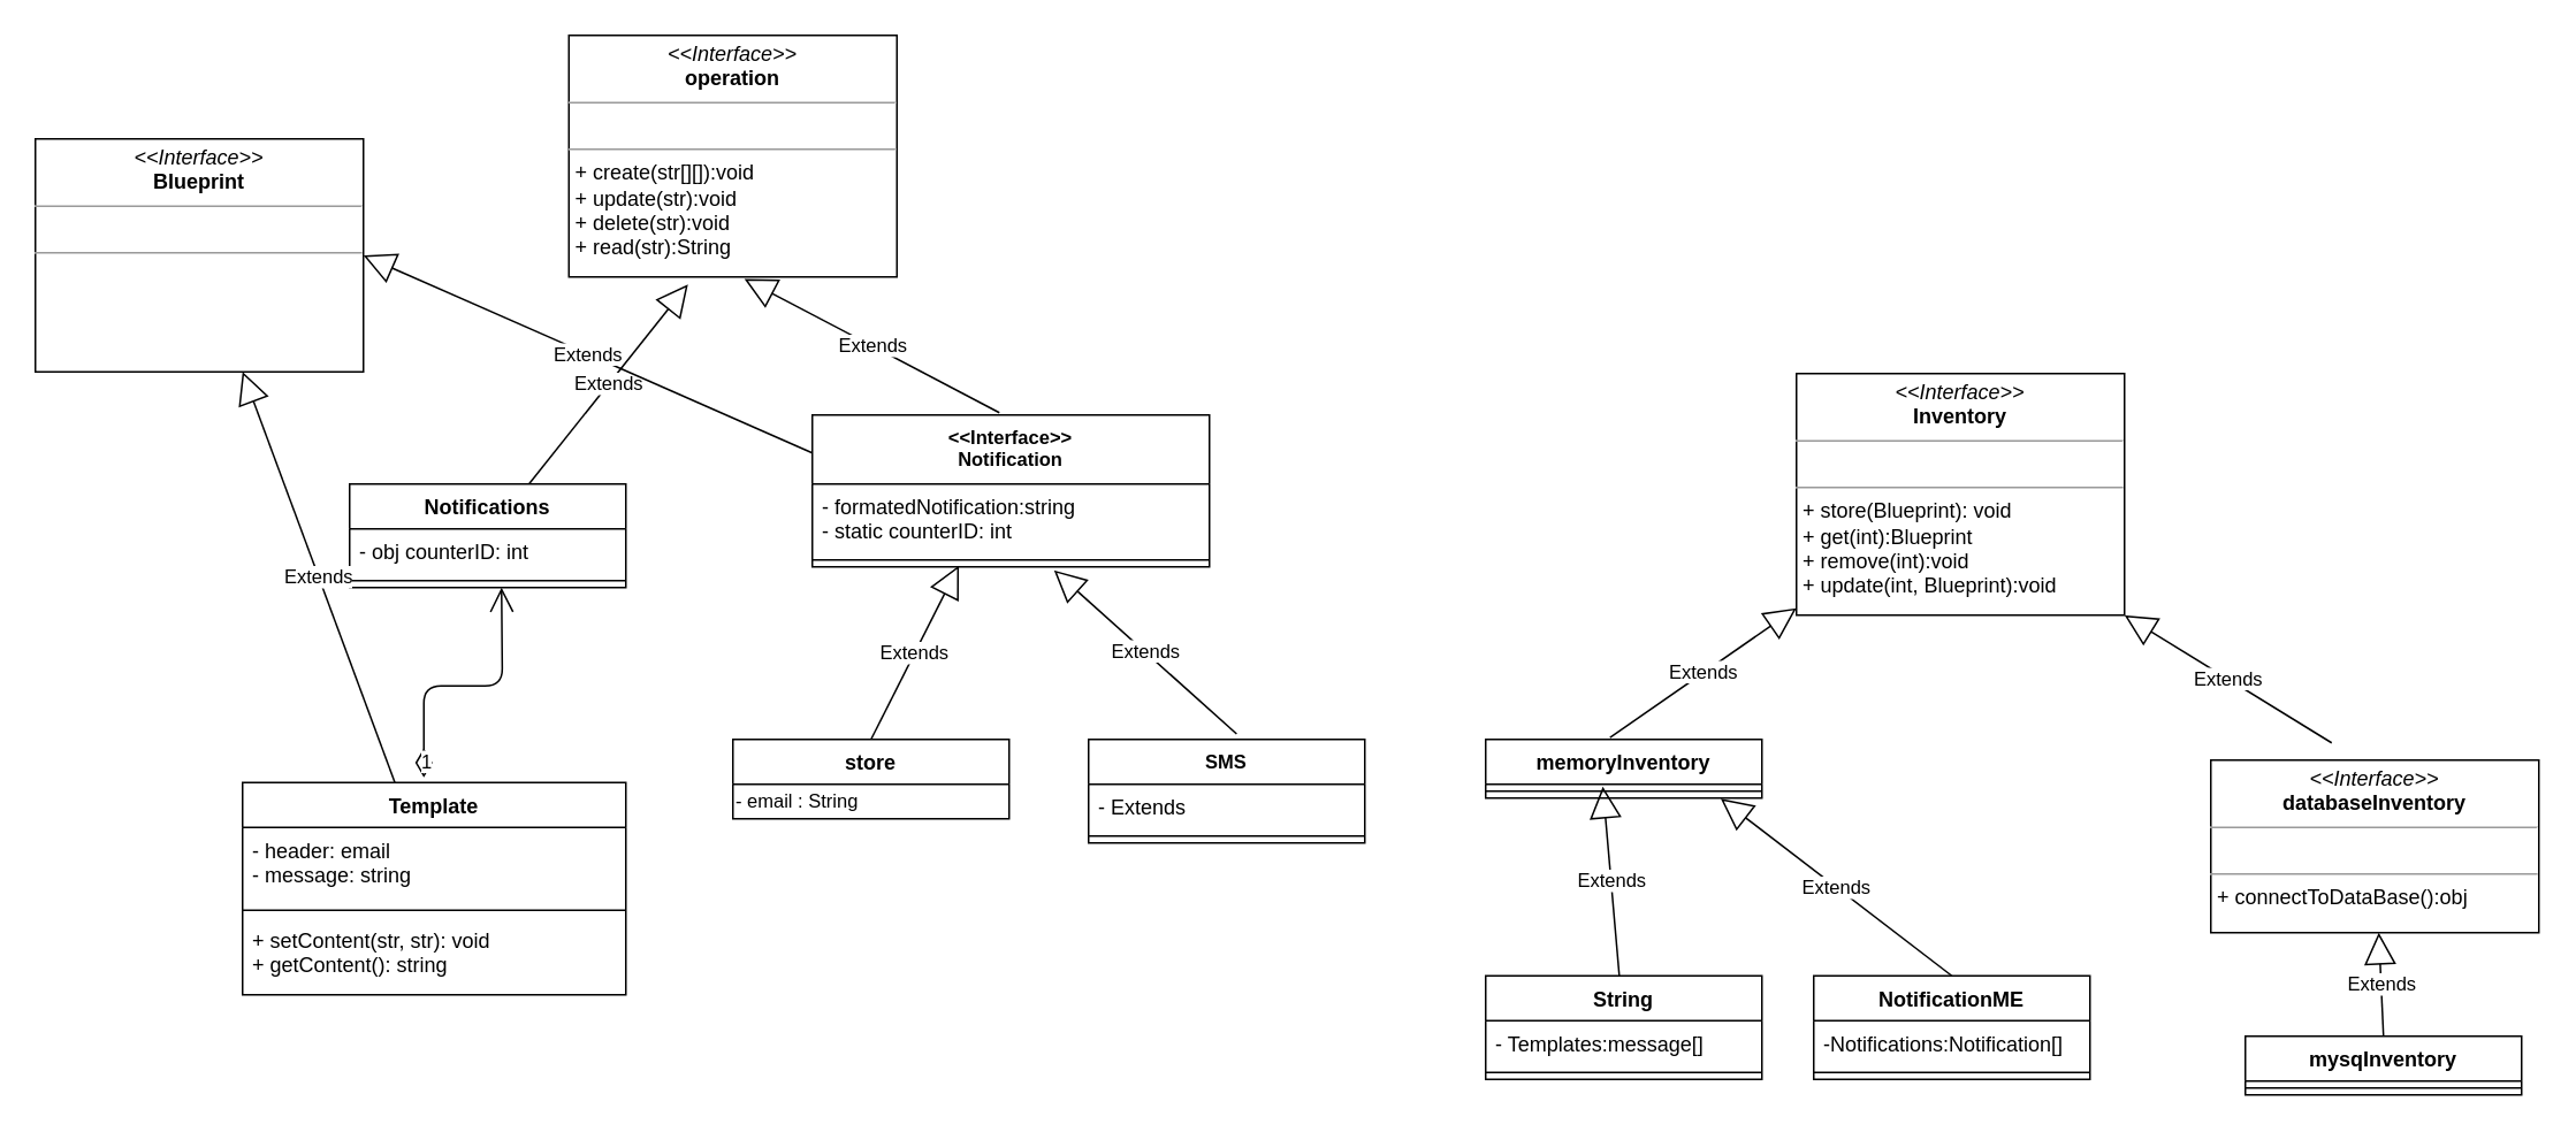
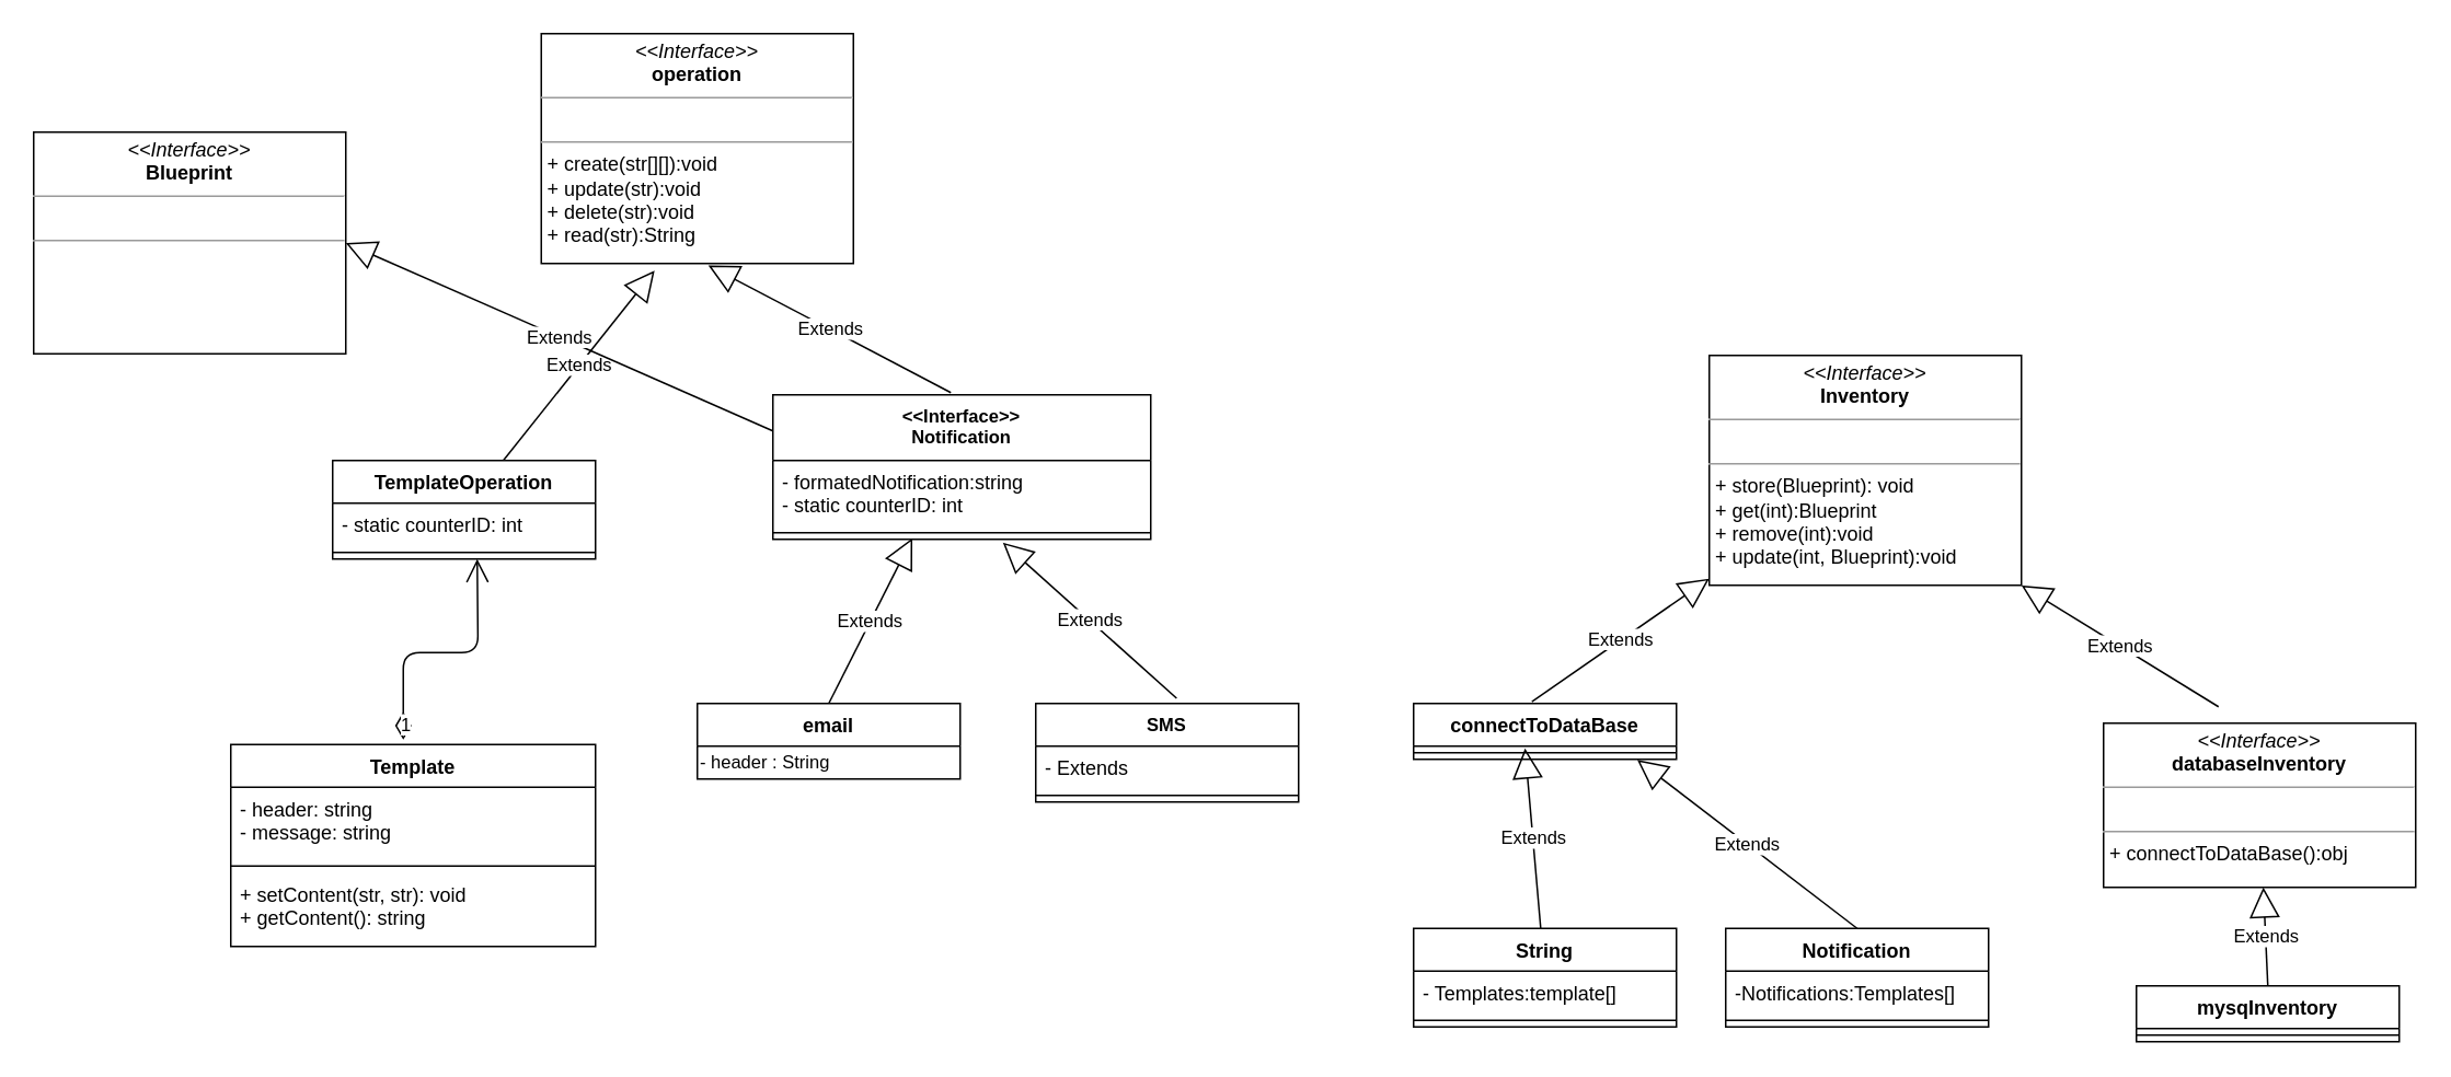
- <mxCell id="37" value="Notifications" style="swimlane;fontStyle=1;align=center;verticalAlign=top;childLayout=stackLayout;horizontal=1;startSize=26;horizontalStack=0;resizeParent=1;resizeParentMax=0;resizeLast=0;collapsible=1;marginBottom=0;" vertex="1" parent="1"><mxGeometry x="202" y="280" width="160" height="60" as="geometry" /></mxCell>
+ <mxCell id="37" value="TemplateOperation" style="swimlane;fontStyle=1;align=center;verticalAlign=top;childLayout=stackLayout;horizontal=1;startSize=26;horizontalStack=0;resizeParent=1;resizeParentMax=0;resizeLast=0;collapsible=1;marginBottom=0;" vertex="1" parent="1"><mxGeometry x="202" y="280" width="160" height="60" as="geometry" /></mxCell>
- <mxCell id="38" value="- obj counterID: int&#10;" style="text;strokeColor=none;fillColor=none;align=left;verticalAlign=top;spacingLeft=4;spacingRight=4;overflow=hidden;rotatable=0;points=[[0,0.5],[1,0.5]];portConstraint=eastwest;" vertex="1" parent="37"><mxGeometry y="26" width="160" height="26" as="geometry" /></mxCell>
+ <mxCell id="38" value="- static counterID: int&#10;" style="text;strokeColor=none;fillColor=none;align=left;verticalAlign=top;spacingLeft=4;spacingRight=4;overflow=hidden;rotatable=0;points=[[0,0.5],[1,0.5]];portConstraint=eastwest;" vertex="1" parent="37"><mxGeometry y="26" width="160" height="26" as="geometry" /></mxCell>
- <mxCell id="41" value="Extends" style="endArrow=block;endSize=16;endFill=0;html=1;" edge="1" parent="1" source="2" target="40"><mxGeometry width="160" relative="1" as="geometry"><mxPoint x="42" y="270" as="sourcePoint" /><mxPoint x="202" y="270" as="targetPoint" /></mxGeometry></mxCell>
- <mxCell id="9" value="store" style="swimlane;fontStyle=1;align=center;verticalAlign=top;childLayout=stackLayout;horizontal=1;startSize=26;horizontalStack=0;resizeParent=1;resizeParentMax=0;resizeLast=0;collapsible=1;marginBottom=0;" parent="1" vertex="1"><mxGeometry x="424" y="428" width="160" height="46" as="geometry" /></mxCell>
+ <mxCell id="9" value="email" style="swimlane;fontStyle=1;align=center;verticalAlign=top;childLayout=stackLayout;horizontal=1;startSize=26;horizontalStack=0;resizeParent=1;resizeParentMax=0;resizeLast=0;collapsible=1;marginBottom=0;" parent="1" vertex="1"><mxGeometry x="424" y="428" width="160" height="46" as="geometry" /></mxCell>
- <mxCell id="17" value="memoryInventory" style="swimlane;fontStyle=1;align=center;verticalAlign=top;childLayout=stackLayout;horizontal=1;startSize=26;horizontalStack=0;resizeParent=1;resizeParentMax=0;resizeLast=0;collapsible=1;marginBottom=0;" vertex="1" parent="1"><mxGeometry x="860" y="428" width="160" height="34" as="geometry" /></mxCell>
+ <mxCell id="17" value="connectToDataBase" style="swimlane;fontStyle=1;align=center;verticalAlign=top;childLayout=stackLayout;horizontal=1;startSize=26;horizontalStack=0;resizeParent=1;resizeParentMax=0;resizeLast=0;collapsible=1;marginBottom=0;" vertex="1" parent="1"><mxGeometry x="860" y="428" width="160" height="34" as="geometry" /></mxCell>
- <mxCell id="10" value="- email : String" style="text;html=1;align=left;verticalAlign=middle;resizable=0;points=[];autosize=1;fontSize=11;" parent="9" vertex="1"><mxGeometry y="26" width="160" height="20" as="geometry" /></mxCell>
+ <mxCell id="10" value="- header : String" style="text;html=1;align=left;verticalAlign=middle;resizable=0;points=[];autosize=1;fontSize=11;" parent="9" vertex="1"><mxGeometry y="26" width="160" height="20" as="geometry" /></mxCell>
- <mxCell id="3" value="- header: email&#10;- message: string&#10;" style="text;align=left;verticalAlign=top;spacingLeft=4;spacingRight=4;overflow=hidden;rotatable=0;points=[[0,0.5],[1,0.5]];portConstraint=eastwest;" parent="2" vertex="1"><mxGeometry y="26" width="222" height="44" as="geometry" /></mxCell>
+ <mxCell id="3" value="- header: string&#10;- message: string&#10;" style="text;align=left;verticalAlign=top;spacingLeft=4;spacingRight=4;overflow=hidden;rotatable=0;points=[[0,0.5],[1,0.5]];portConstraint=eastwest;" parent="2" vertex="1"><mxGeometry y="26" width="222" height="44" as="geometry" /></mxCell>
- <mxCell id="29" value="NotificationME" style="swimlane;fontStyle=1;align=center;verticalAlign=top;childLayout=stackLayout;horizontal=1;startSize=26;horizontalStack=0;resizeParent=1;resizeParentMax=0;resizeLast=0;collapsible=1;marginBottom=0;" vertex="1" parent="1"><mxGeometry x="1050" y="565" width="160" height="60" as="geometry" /></mxCell>
+ <mxCell id="29" value="Notification" style="swimlane;fontStyle=1;align=center;verticalAlign=top;childLayout=stackLayout;horizontal=1;startSize=26;horizontalStack=0;resizeParent=1;resizeParentMax=0;resizeLast=0;collapsible=1;marginBottom=0;" vertex="1" parent="1"><mxGeometry x="1050" y="565" width="160" height="60" as="geometry" /></mxCell>
- <mxCell id="27" value="- Templates:message[]" style="text;strokeColor=none;fillColor=none;align=left;verticalAlign=top;spacingLeft=4;spacingRight=4;overflow=hidden;rotatable=0;points=[[0,0.5],[1,0.5]];portConstraint=eastwest;" vertex="1" parent="26"><mxGeometry y="26" width="160" height="26" as="geometry" /></mxCell>
+ <mxCell id="27" value="- Templates:template[]" style="text;strokeColor=none;fillColor=none;align=left;verticalAlign=top;spacingLeft=4;spacingRight=4;overflow=hidden;rotatable=0;points=[[0,0.5],[1,0.5]];portConstraint=eastwest;" vertex="1" parent="26"><mxGeometry y="26" width="160" height="26" as="geometry" /></mxCell>
- <mxCell id="30" value="-Notifications:Notification[]" style="text;strokeColor=none;fillColor=none;align=left;verticalAlign=top;spacingLeft=4;spacingRight=4;overflow=hidden;rotatable=0;points=[[0,0.5],[1,0.5]];portConstraint=eastwest;" vertex="1" parent="29"><mxGeometry y="26" width="160" height="26" as="geometry" /></mxCell>
+ <mxCell id="30" value="-Notifications:Templates[]" style="text;strokeColor=none;fillColor=none;align=left;verticalAlign=top;spacingLeft=4;spacingRight=4;overflow=hidden;rotatable=0;points=[[0,0.5],[1,0.5]];portConstraint=eastwest;" vertex="1" parent="29"><mxGeometry y="26" width="160" height="26" as="geometry" /></mxCell>
